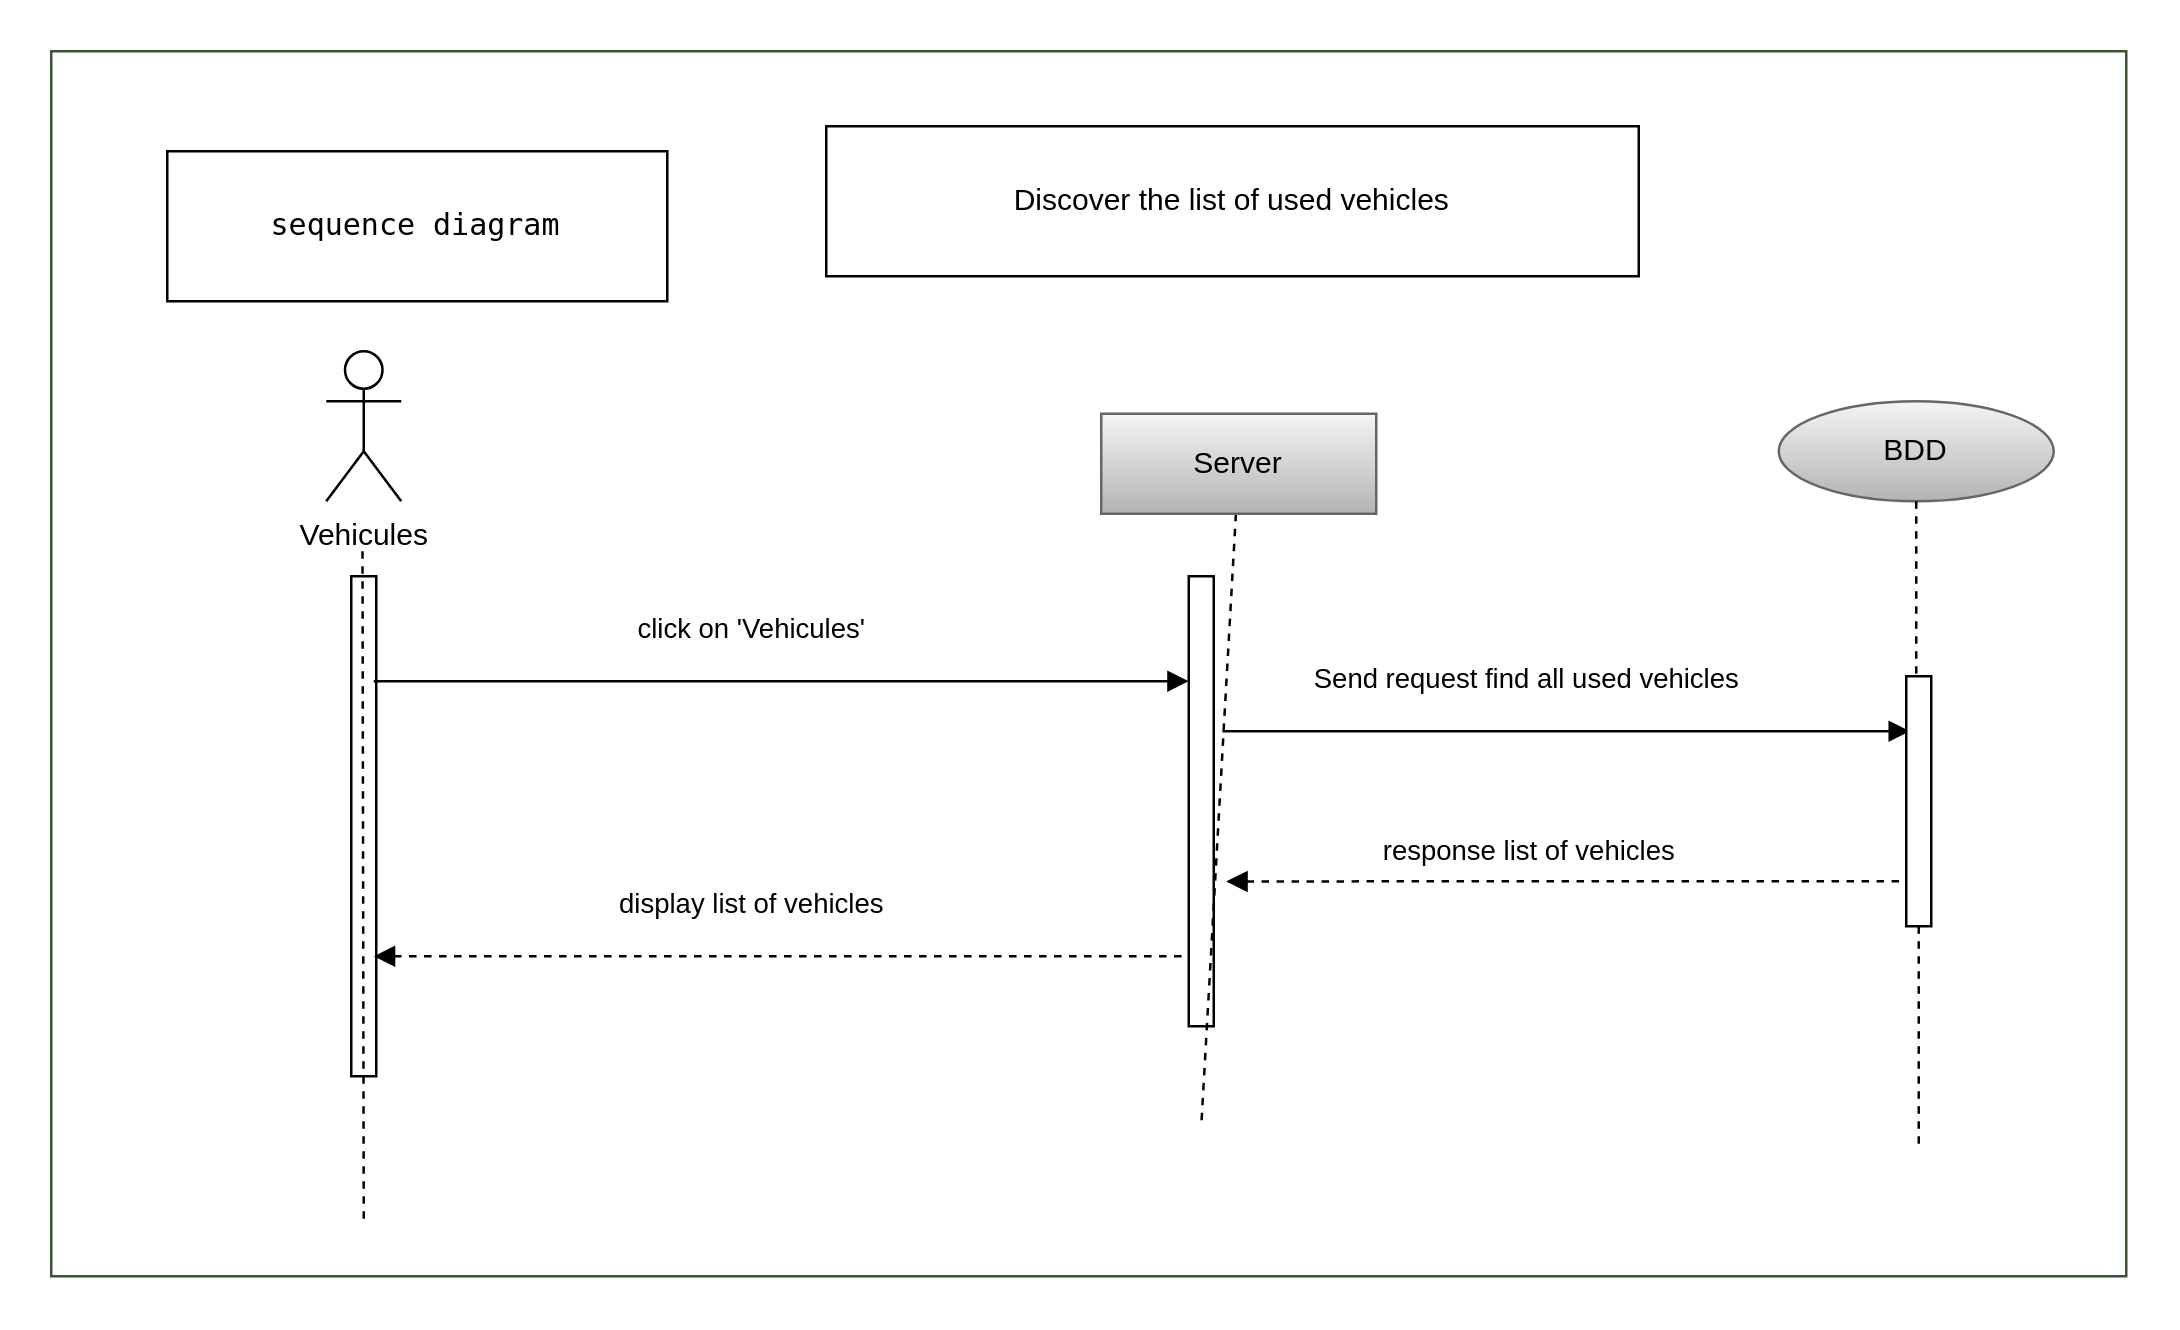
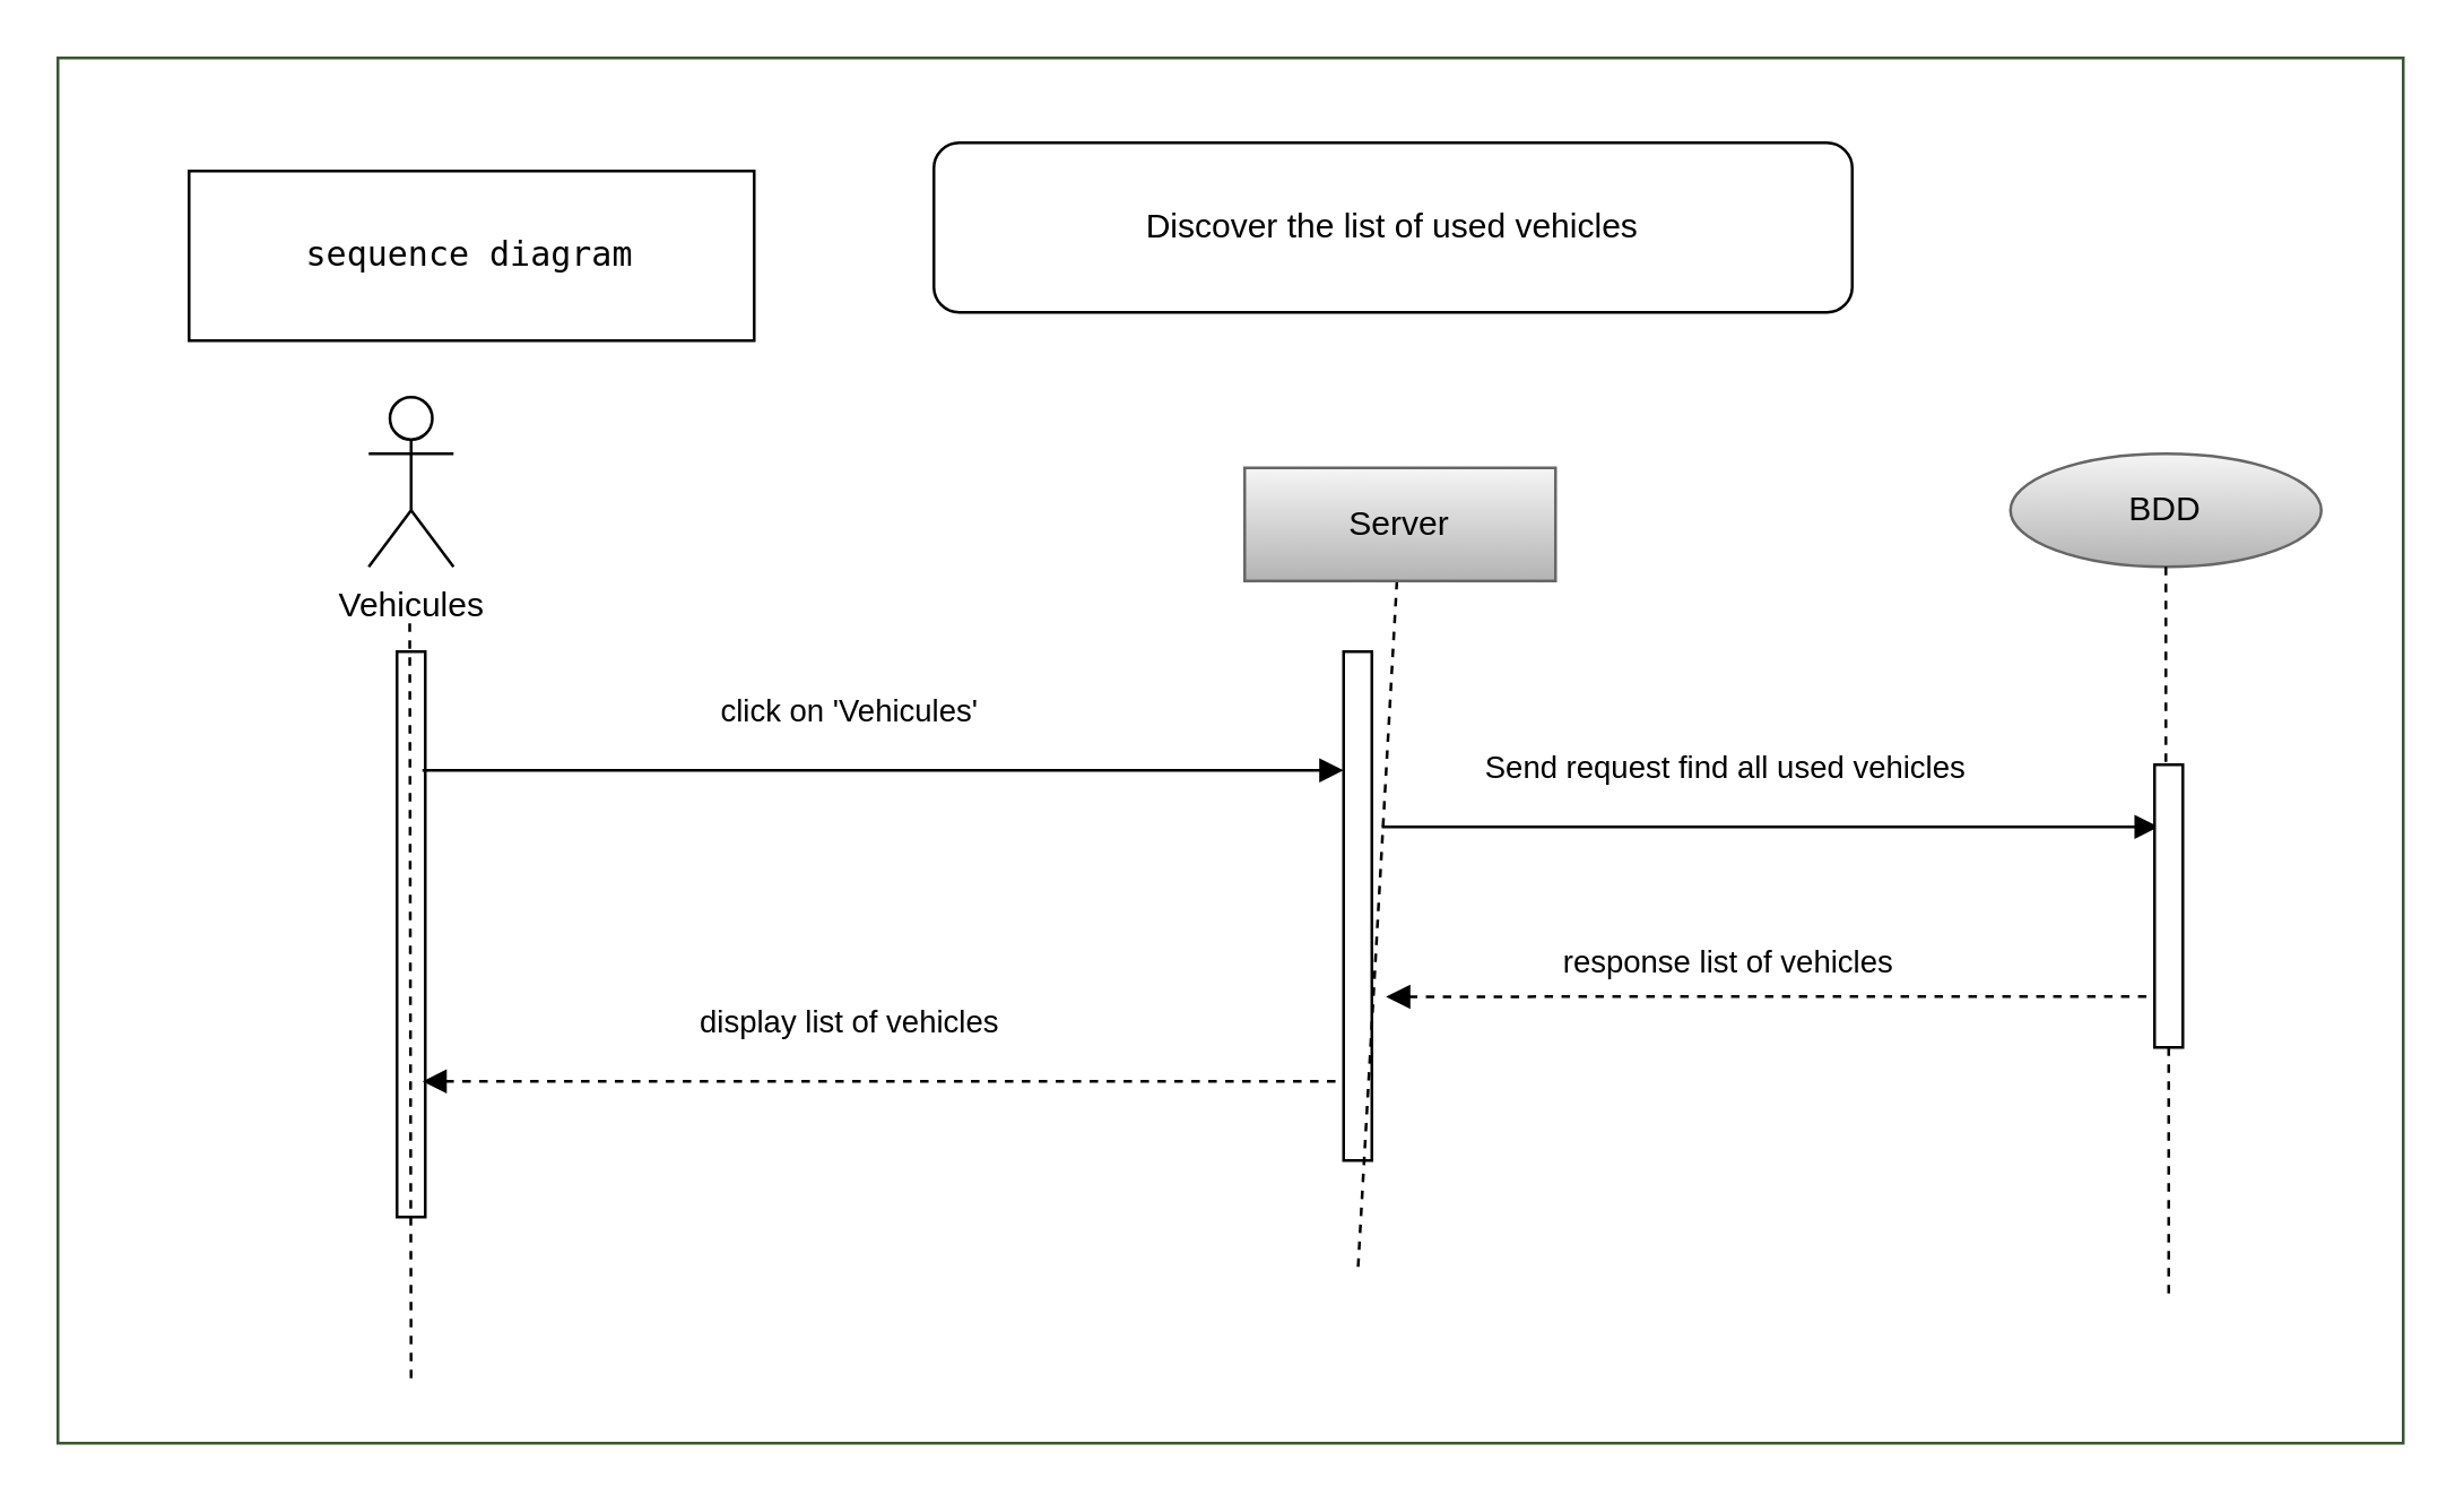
- <mxCell id="10" value="Discover the list of used vehicles" style="rounded=0;whiteSpace=wrap;html=1;fontColor=#000000;labelBackgroundColor=#FFFFFF;fillColor=#FFFFFF;strokeColor=#000000;" parent="1" vertex="1"><mxGeometry x="330" y="50" width="325" height="60" as="geometry" /></mxCell>
+ <mxCell id="10" value="Discover the list of used vehicles" style="whiteSpace=wrap;html=1;fontColor=#000000;labelBackgroundColor=#FFFFFF;fillColor=#FFFFFF;strokeColor=#000000;rounded=1;" parent="1" vertex="1"><mxGeometry x="330" y="50" width="325" height="60" as="geometry" /></mxCell>
